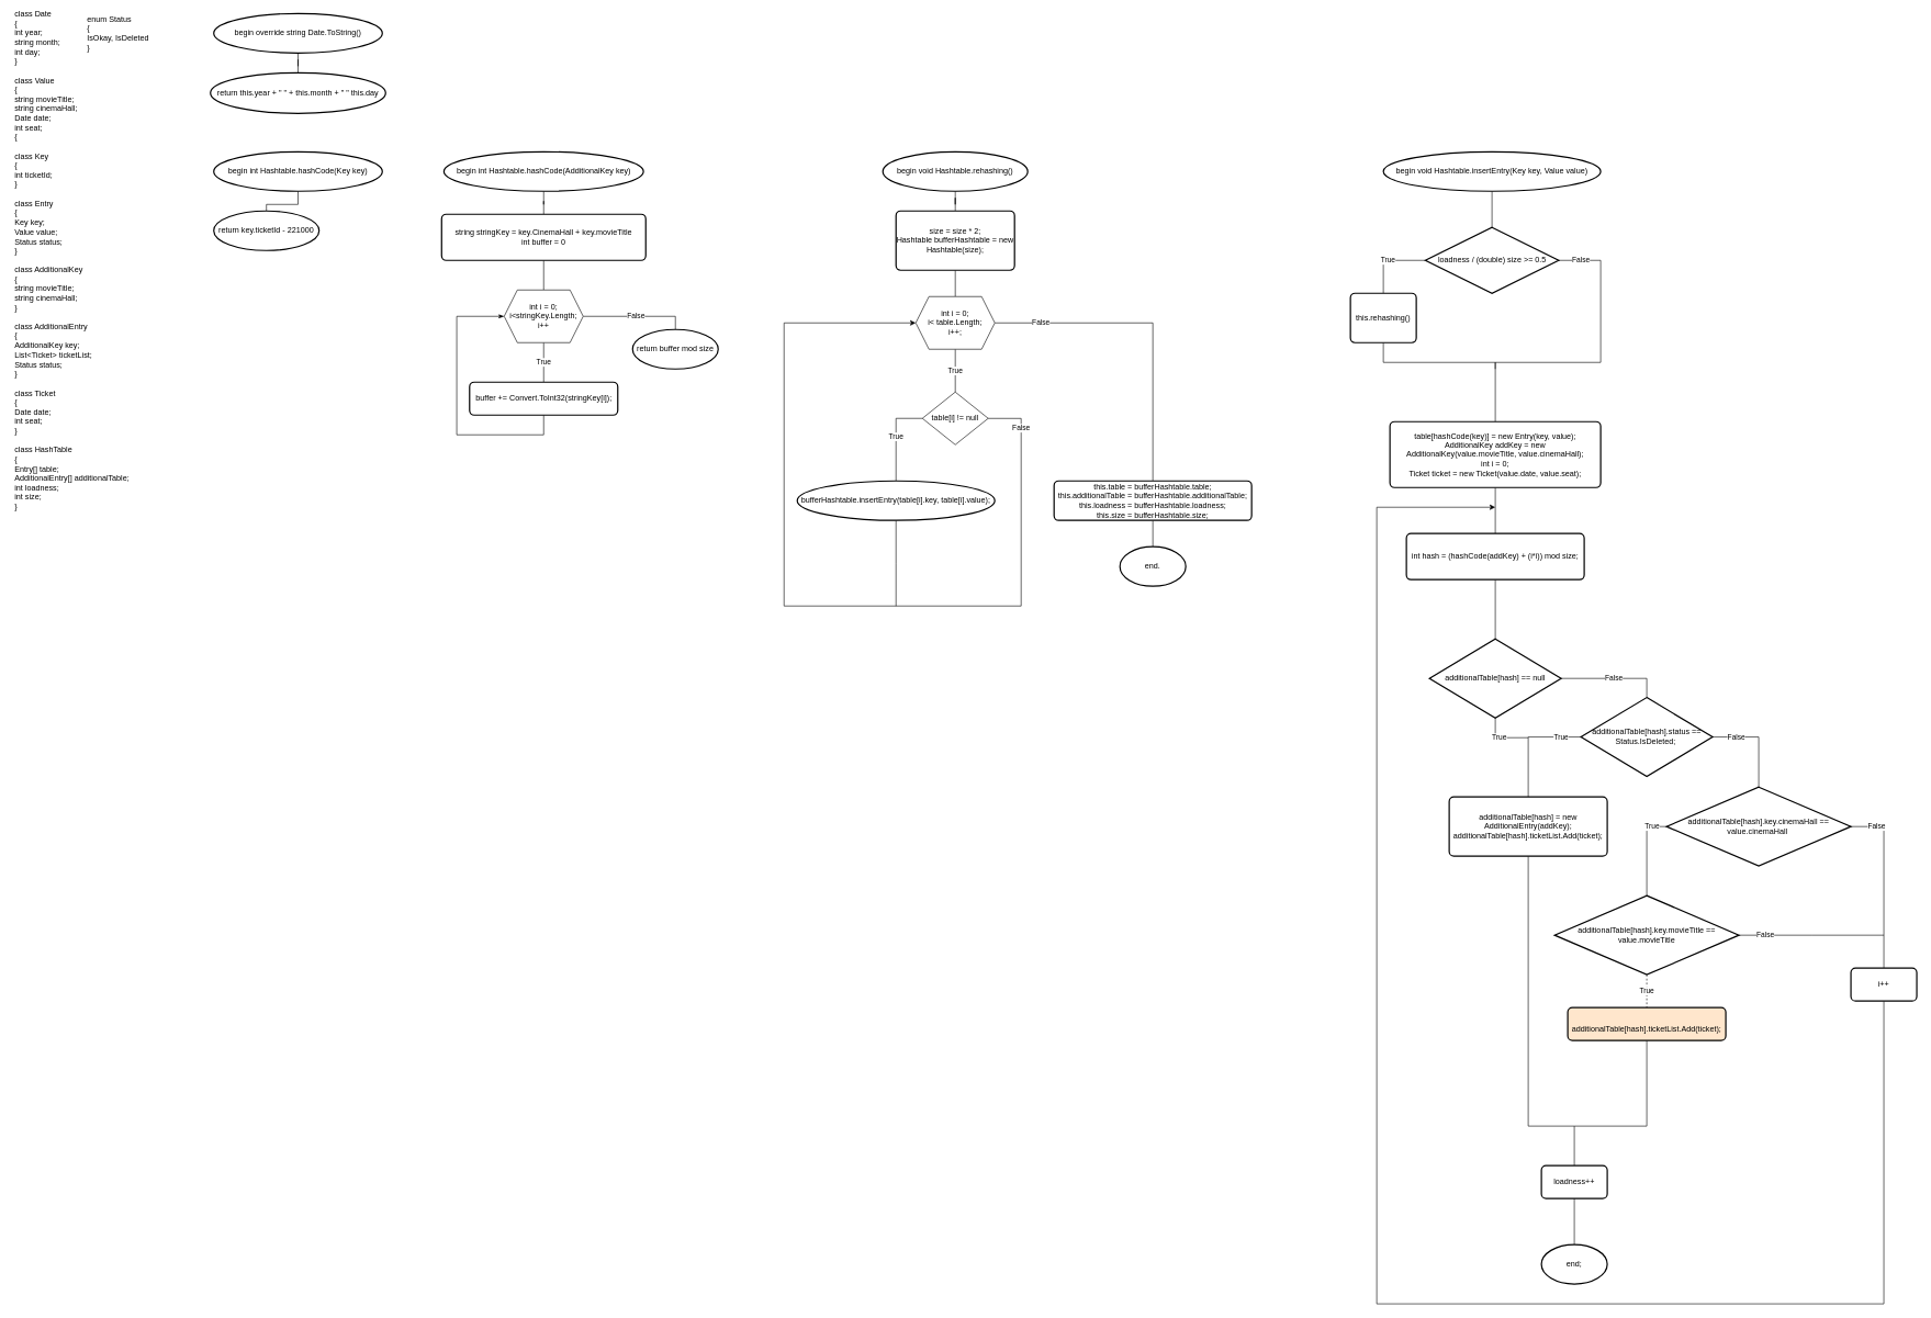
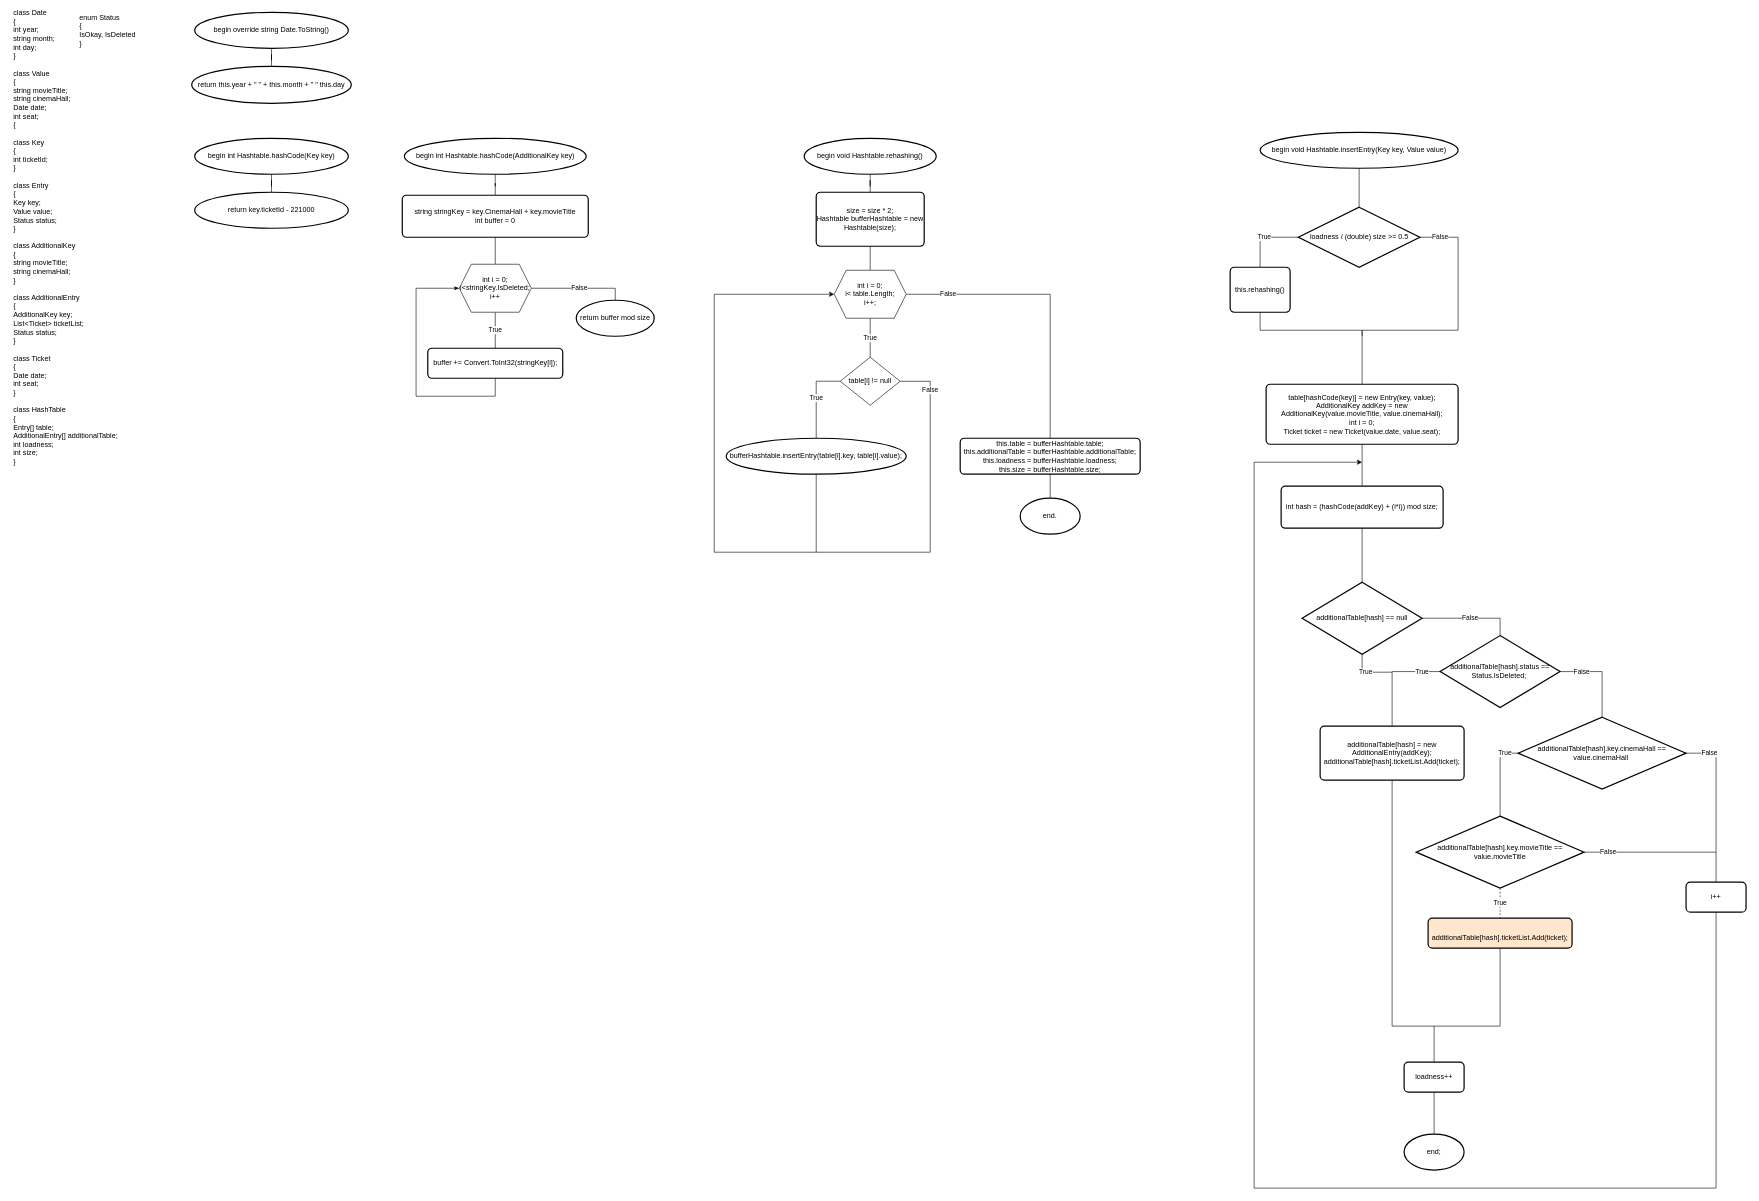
- <mxCell id="36" value="begin void Hashtable.insertEntry(Key key, Value value)" style="strokeWidth=2;html=1;shape=mxgraph.flowchart.start_1;whiteSpace=wrap;align=center;" vertex="1" parent="1"><mxGeometry x="2100" y="230" width="330" height="60" as="geometry" /></mxCell>
+ <mxCell id="36" value="begin void Hashtable.insertEntry(Key key, Value value)" style="strokeWidth=2;html=1;shape=mxgraph.flowchart.start_1;whiteSpace=wrap;align=center;" vertex="1" parent="1"><mxGeometry x="2100" y="220" width="330" height="60" as="geometry" /></mxCell>
- <mxCell id="9" value="return key.ticketId - 221000" style="strokeWidth=2;html=1;shape=mxgraph.flowchart.start_1;whiteSpace=wrap;align=center;" vertex="1" parent="1"><mxGeometry x="324" y="320" width="160" height="60" as="geometry" /></mxCell>
+ <mxCell id="9" value="return key.ticketId - 221000" style="strokeWidth=2;html=1;shape=mxgraph.flowchart.start_1;whiteSpace=wrap;align=center;" vertex="1" parent="1"><mxGeometry x="324" y="320" width="256" height="60" as="geometry" /></mxCell>
- <mxCell id="16" value="int i = 0;&lt;br&gt;i&amp;lt;stringKey.Length;&lt;br&gt;i++" style="shape=hexagon;perimeter=hexagonPerimeter2;whiteSpace=wrap;html=1;fixedSize=1;align=center;" vertex="1" parent="1"><mxGeometry x="765" y="440" width="120" height="80" as="geometry" /></mxCell>
+ <mxCell id="16" value="int i = 0;&lt;br&gt;i&amp;lt;stringKey.IsDeleted;&lt;br&gt;i++" style="shape=hexagon;perimeter=hexagonPerimeter2;whiteSpace=wrap;html=1;fixedSize=1;align=center;" vertex="1" parent="1"><mxGeometry x="765" y="440" width="120" height="80" as="geometry" /></mxCell>
